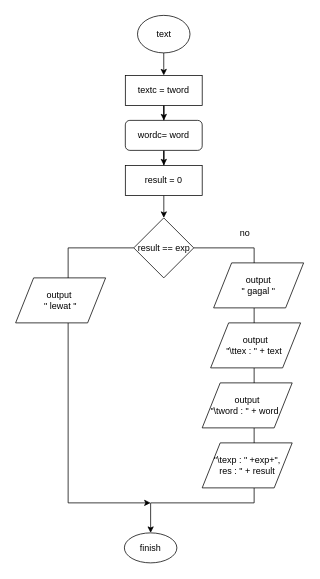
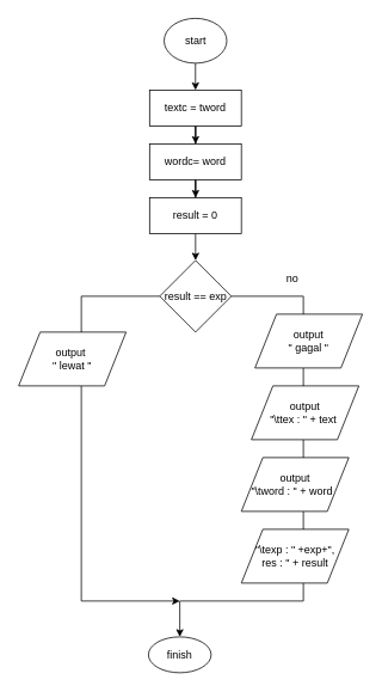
- <mxCell id="3" value="text" style="ellipse;whiteSpace=wrap;html=1;" vertex="1" parent="1"><mxGeometry x="182.5" width="70" height="50" as="geometry" y="20" /></mxCell>
+ <mxCell id="3" value="start" style="ellipse;whiteSpace=wrap;html=1;" vertex="1" parent="1"><mxGeometry x="182.5" width="70" height="50" as="geometry" y="20" /></mxCell>
- <mxCell id="7" value="wordc= word" style="whiteSpace=wrap;html=1;rounded=1;" vertex="1" parent="1"><mxGeometry x="166.25" y="160" width="102.5" height="40" as="geometry" /></mxCell>
+ <mxCell id="7" value="wordc= word" style="rounded=0;whiteSpace=wrap;html=1;" vertex="1" parent="1"><mxGeometry x="166.25" y="160" width="102.5" height="40" as="geometry" /></mxCell>
